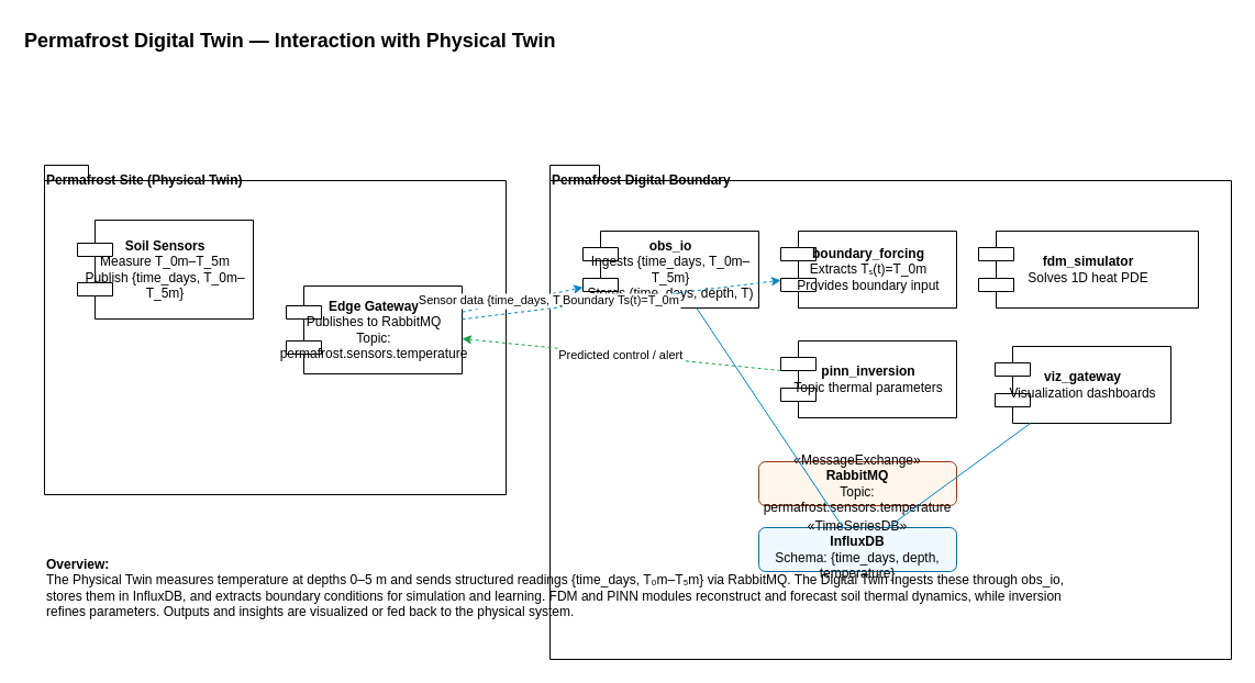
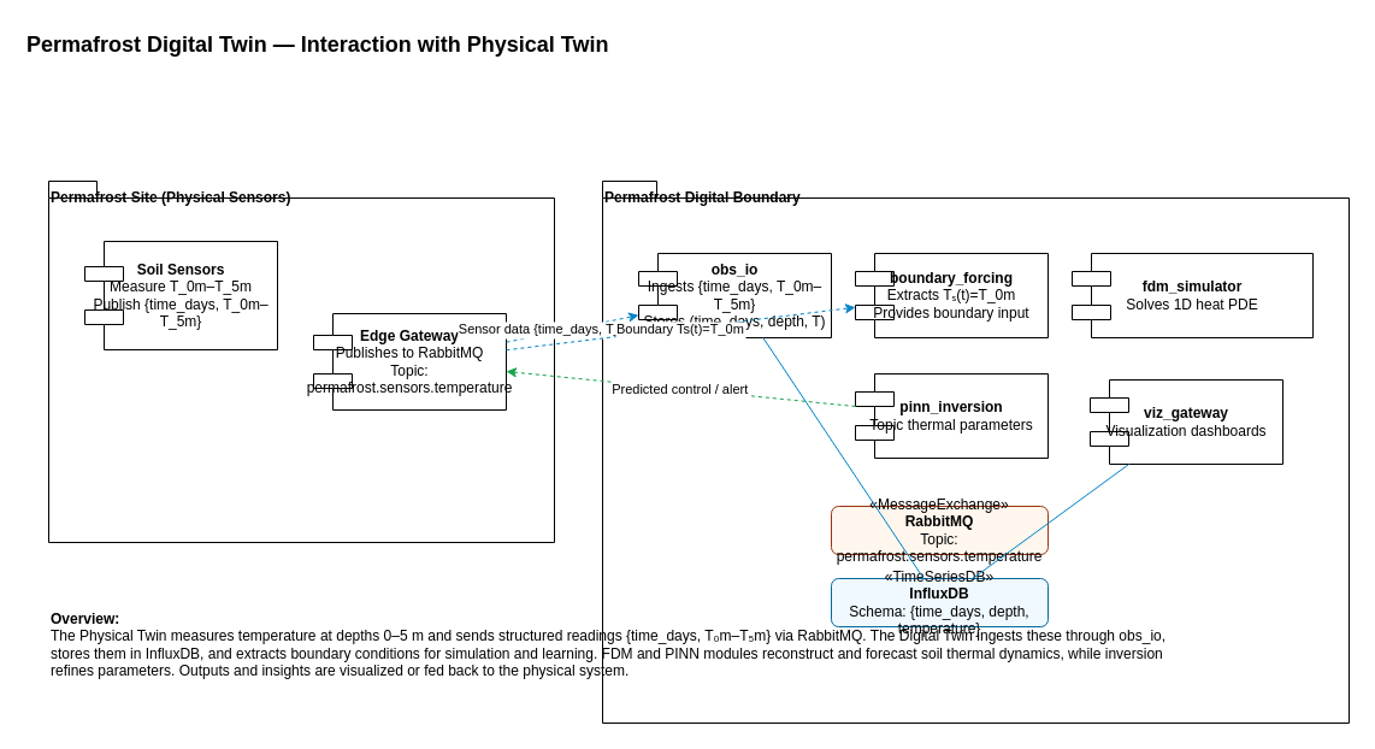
- <mxCell id="3" value="Permafrost Site (Physical Twin)" style="shape=folder;fontStyle=1;tabWidth=40;tabHeight=14;tabPosition=left;verticalAlign=top;align=left;html=1;" vertex="1" parent="1"><mxGeometry x="40" y="150" width="420" height="300" as="geometry" /></mxCell>
+ <mxCell id="3" value="Permafrost Site (Physical Sensors)" style="shape=folder;fontStyle=1;tabWidth=40;tabHeight=14;tabPosition=left;verticalAlign=top;align=left;html=1;" vertex="1" parent="1"><mxGeometry x="40" y="150" width="420" height="300" as="geometry" /></mxCell>
